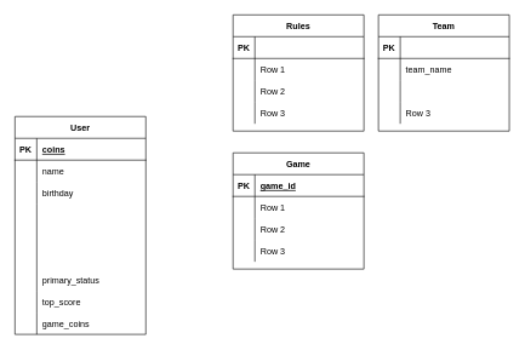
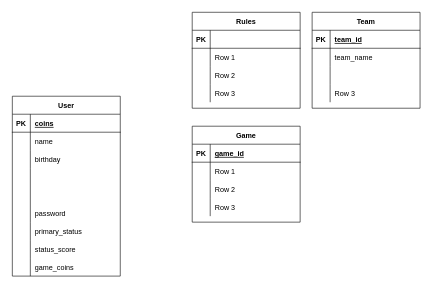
+ <mxCell id="56" value="team_id" style="shape=partialRectangle;connectable=0;fillColor=none;top=0;left=0;bottom=0;right=0;align=left;spacingLeft=6;fontStyle=5;overflow=hidden;" vertex="1" parent="54"><mxGeometry x="30" width="150" height="30" as="geometry" /></mxCell>
+ <mxCell id="18" value="password" style="shape=partialRectangle;connectable=0;fillColor=none;top=0;left=0;bottom=0;right=0;align=left;spacingLeft=6;overflow=hidden;" vertex="1" parent="16"><mxGeometry x="30" width="150" height="30" as="geometry" /></mxCell>
- <mxCell id="24" value="top_score" style="shape=partialRectangle;connectable=0;fillColor=none;top=0;left=0;bottom=0;right=0;align=left;spacingLeft=6;overflow=hidden;" vertex="1" parent="22"><mxGeometry x="30" width="150" height="30" as="geometry" /></mxCell>
+ <mxCell id="24" value="status_score" style="shape=partialRectangle;connectable=0;fillColor=none;top=0;left=0;bottom=0;right=0;align=left;spacingLeft=6;overflow=hidden;" vertex="1" parent="22"><mxGeometry x="30" width="150" height="30" as="geometry" /></mxCell>
